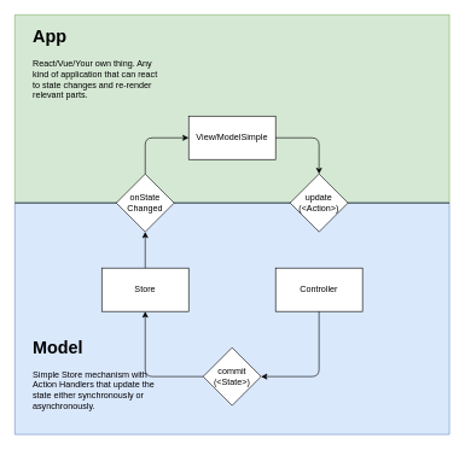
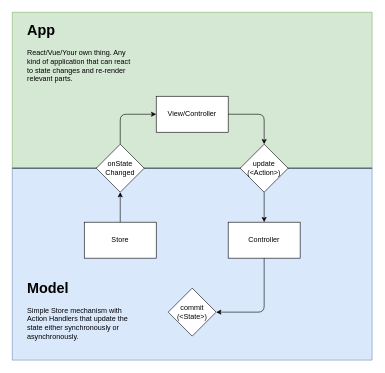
- <mxCell id="5" value="View/ModelSimple" style="rounded=0;whiteSpace=wrap;html=1;" vertex="1" parent="1"><mxGeometry x="260" y="160" width="120" height="60" as="geometry" /></mxCell>
+ <mxCell id="5" value="View/Controller" style="rounded=0;whiteSpace=wrap;html=1;" vertex="1" parent="1"><mxGeometry x="260" y="160" width="120" height="60" as="geometry" /></mxCell>
+ <mxCell id="9" value="" style="endArrow=classic;html=1;exitX=0.5;exitY=1;exitDx=0;exitDy=0;entryX=0.5;entryY=0;entryDx=0;entryDy=0;" edge="1" parent="1" source="8" target="6"><mxGeometry width="50" height="50" relative="1" as="geometry"><mxPoint x="570" y="360" as="sourcePoint" /><mxPoint x="620" y="310" as="targetPoint" /></mxGeometry></mxCell>
- <mxCell id="13" value="" style="endArrow=classic;html=1;exitX=0;exitY=0.5;exitDx=0;exitDy=0;entryX=0.5;entryY=1;entryDx=0;entryDy=0;edgeStyle=orthogonalEdgeStyle;" edge="1" parent="1" source="10" target="12"><mxGeometry width="50" height="50" relative="1" as="geometry"><mxPoint x="210" y="540" as="sourcePoint" /><mxPoint x="260" y="490" as="targetPoint" /></mxGeometry></mxCell>
